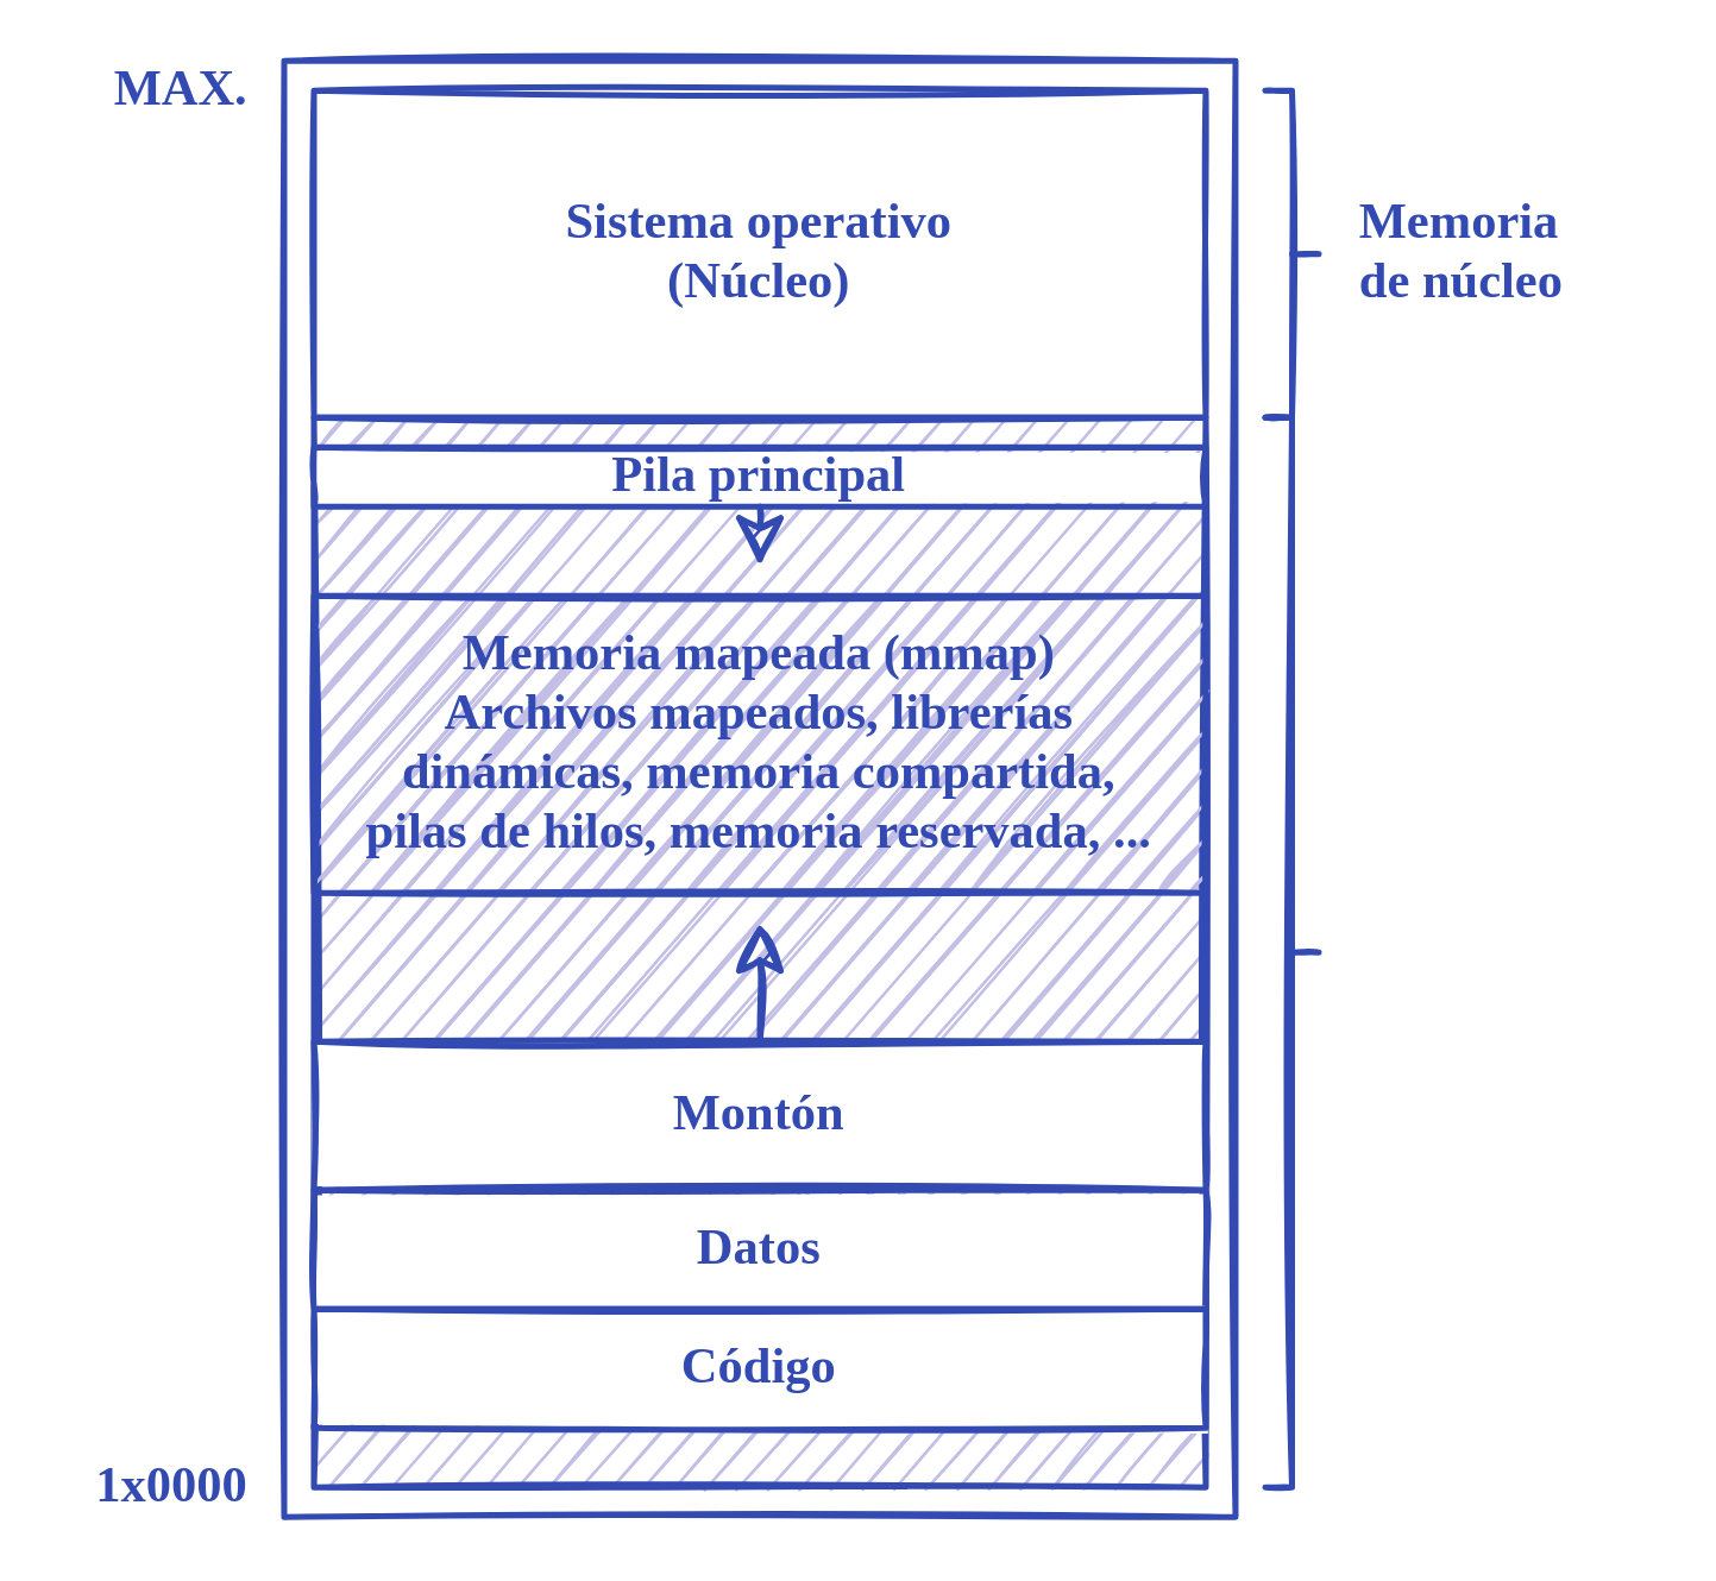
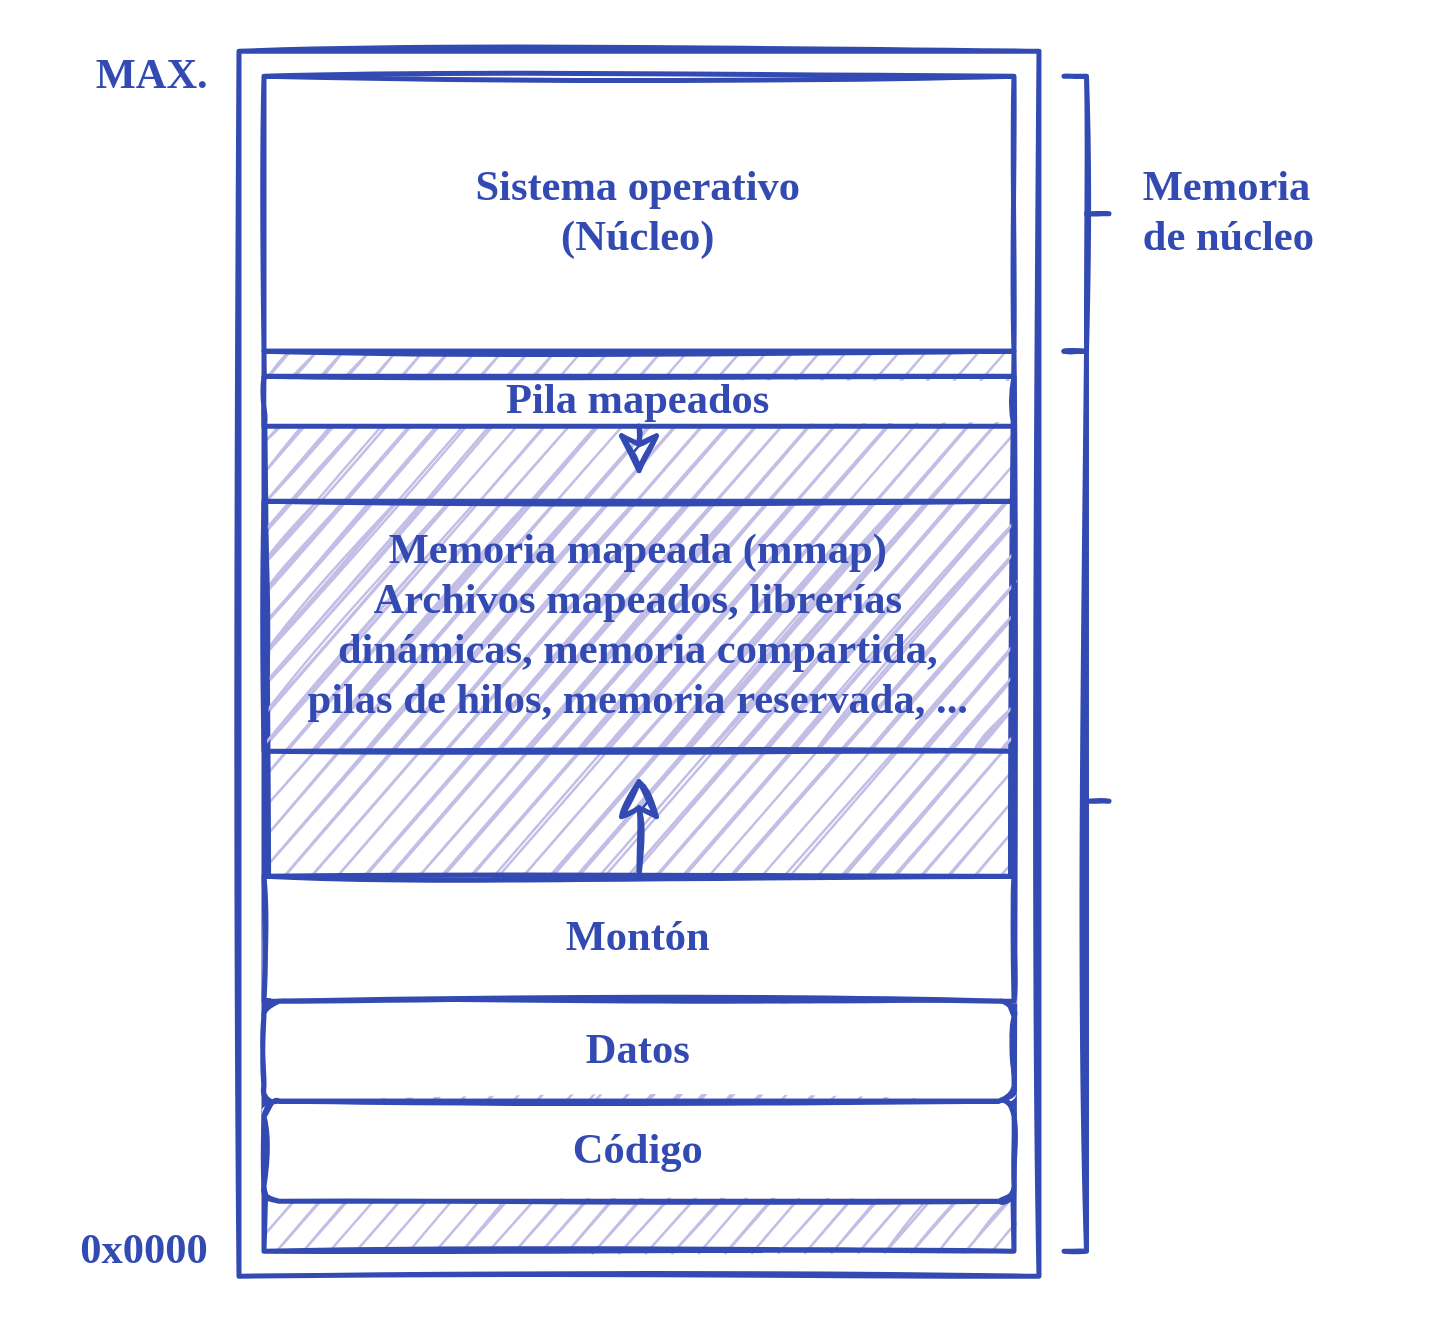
- <mxCell id="5" value="Pila principal" style="rounded=0;shadow=0;sketch=1;strokeWidth=2;fontFamily=Ink Free;fontSize=17;spacing=20;strokeColor=#324AB2;fontColor=#324AB2;fontStyle=1;spacingBottom=5;fontSource=https%3A%2F%2Full-esit-sistemas-operativos.github.io%2Fssoo-apuntes%2Ffonts%2FInkFree.woff;" vertex="1" parent="1"><mxGeometry x="105" y="150" width="300" height="20" as="geometry" /></mxCell>
+ <mxCell id="5" value="Pila mapeados" style="rounded=0;shadow=0;sketch=1;strokeWidth=2;fontFamily=Ink Free;fontSize=17;spacing=20;strokeColor=#324AB2;fontColor=#324AB2;fontStyle=1;spacingBottom=5;fontSource=https%3A%2F%2Full-esit-sistemas-operativos.github.io%2Fssoo-apuntes%2Ffonts%2FInkFree.woff;" vertex="1" parent="1"><mxGeometry x="105" y="150" width="300" height="20" as="geometry" /></mxCell>
- <mxCell id="7" value="Datos" style="rounded=0;shadow=0;sketch=1;strokeWidth=2;fontFamily=Ink Free;fontSize=17;spacing=20;strokeColor=#324AB2;fontColor=#324AB2;fontStyle=1;spacingBottom=5;fontSource=https%3A%2F%2Full-esit-sistemas-operativos.github.io%2Fssoo-apuntes%2Ffonts%2FInkFree.woff;" vertex="1" parent="1"><mxGeometry x="105" y="400" width="300" height="40" as="geometry" /></mxCell>
+ <mxCell id="7" value="Datos" style="shadow=0;sketch=1;strokeWidth=2;fontFamily=Ink Free;fontSize=17;spacing=20;strokeColor=#324AB2;fontColor=#324AB2;fontStyle=1;spacingBottom=5;fontSource=https%3A%2F%2Full-esit-sistemas-operativos.github.io%2Fssoo-apuntes%2Ffonts%2FInkFree.woff;rounded=1;" vertex="1" parent="1"><mxGeometry x="105" y="400" width="300" height="40" as="geometry" /></mxCell>
- <mxCell id="8" value="Código" style="rounded=0;shadow=0;sketch=1;strokeWidth=2;fontFamily=Ink Free;fontSize=17;spacing=20;strokeColor=#324AB2;fontColor=#324AB2;fontStyle=1;spacingBottom=5;fontSource=https%3A%2F%2Full-esit-sistemas-operativos.github.io%2Fssoo-apuntes%2Ffonts%2FInkFree.woff;" vertex="1" parent="1"><mxGeometry x="105" y="440" width="300" height="40" as="geometry" /></mxCell>
+ <mxCell id="8" value="Código" style="shadow=0;sketch=1;strokeWidth=2;fontFamily=Ink Free;fontSize=17;spacing=20;strokeColor=#324AB2;fontColor=#324AB2;fontStyle=1;spacingBottom=5;fontSource=https%3A%2F%2Full-esit-sistemas-operativos.github.io%2Fssoo-apuntes%2Ffonts%2FInkFree.woff;rounded=1;" vertex="1" parent="1"><mxGeometry x="105" y="440" width="300" height="40" as="geometry" /></mxCell>
- <mxCell id="12" value="1x0000" style="text;strokeColor=none;fillColor=none;align=right;verticalAlign=middle;rounded=0;shadow=0;sketch=1;fontFamily=Ink Free;fontSize=17;fontStyle=1;spacingRight=10;fontColor=#324AB2;spacingBottom=5;fontSource=https%3A%2F%2Full-esit-sistemas-operativos.github.io%2Fssoo-apuntes%2Ffonts%2FInkFree.woff;" vertex="1" parent="1"><mxGeometry x="20" y="490" width="75" height="20" as="geometry" /></mxCell>
+ <mxCell id="12" value="0x0000" style="text;strokeColor=none;fillColor=none;align=right;verticalAlign=middle;rounded=0;shadow=0;sketch=1;fontFamily=Ink Free;fontSize=17;fontStyle=1;spacingRight=10;fontColor=#324AB2;spacingBottom=5;fontSource=https%3A%2F%2Full-esit-sistemas-operativos.github.io%2Fssoo-apuntes%2Ffonts%2FInkFree.woff;" vertex="1" parent="1"><mxGeometry x="20" y="490" width="75" height="20" as="geometry" /></mxCell>
